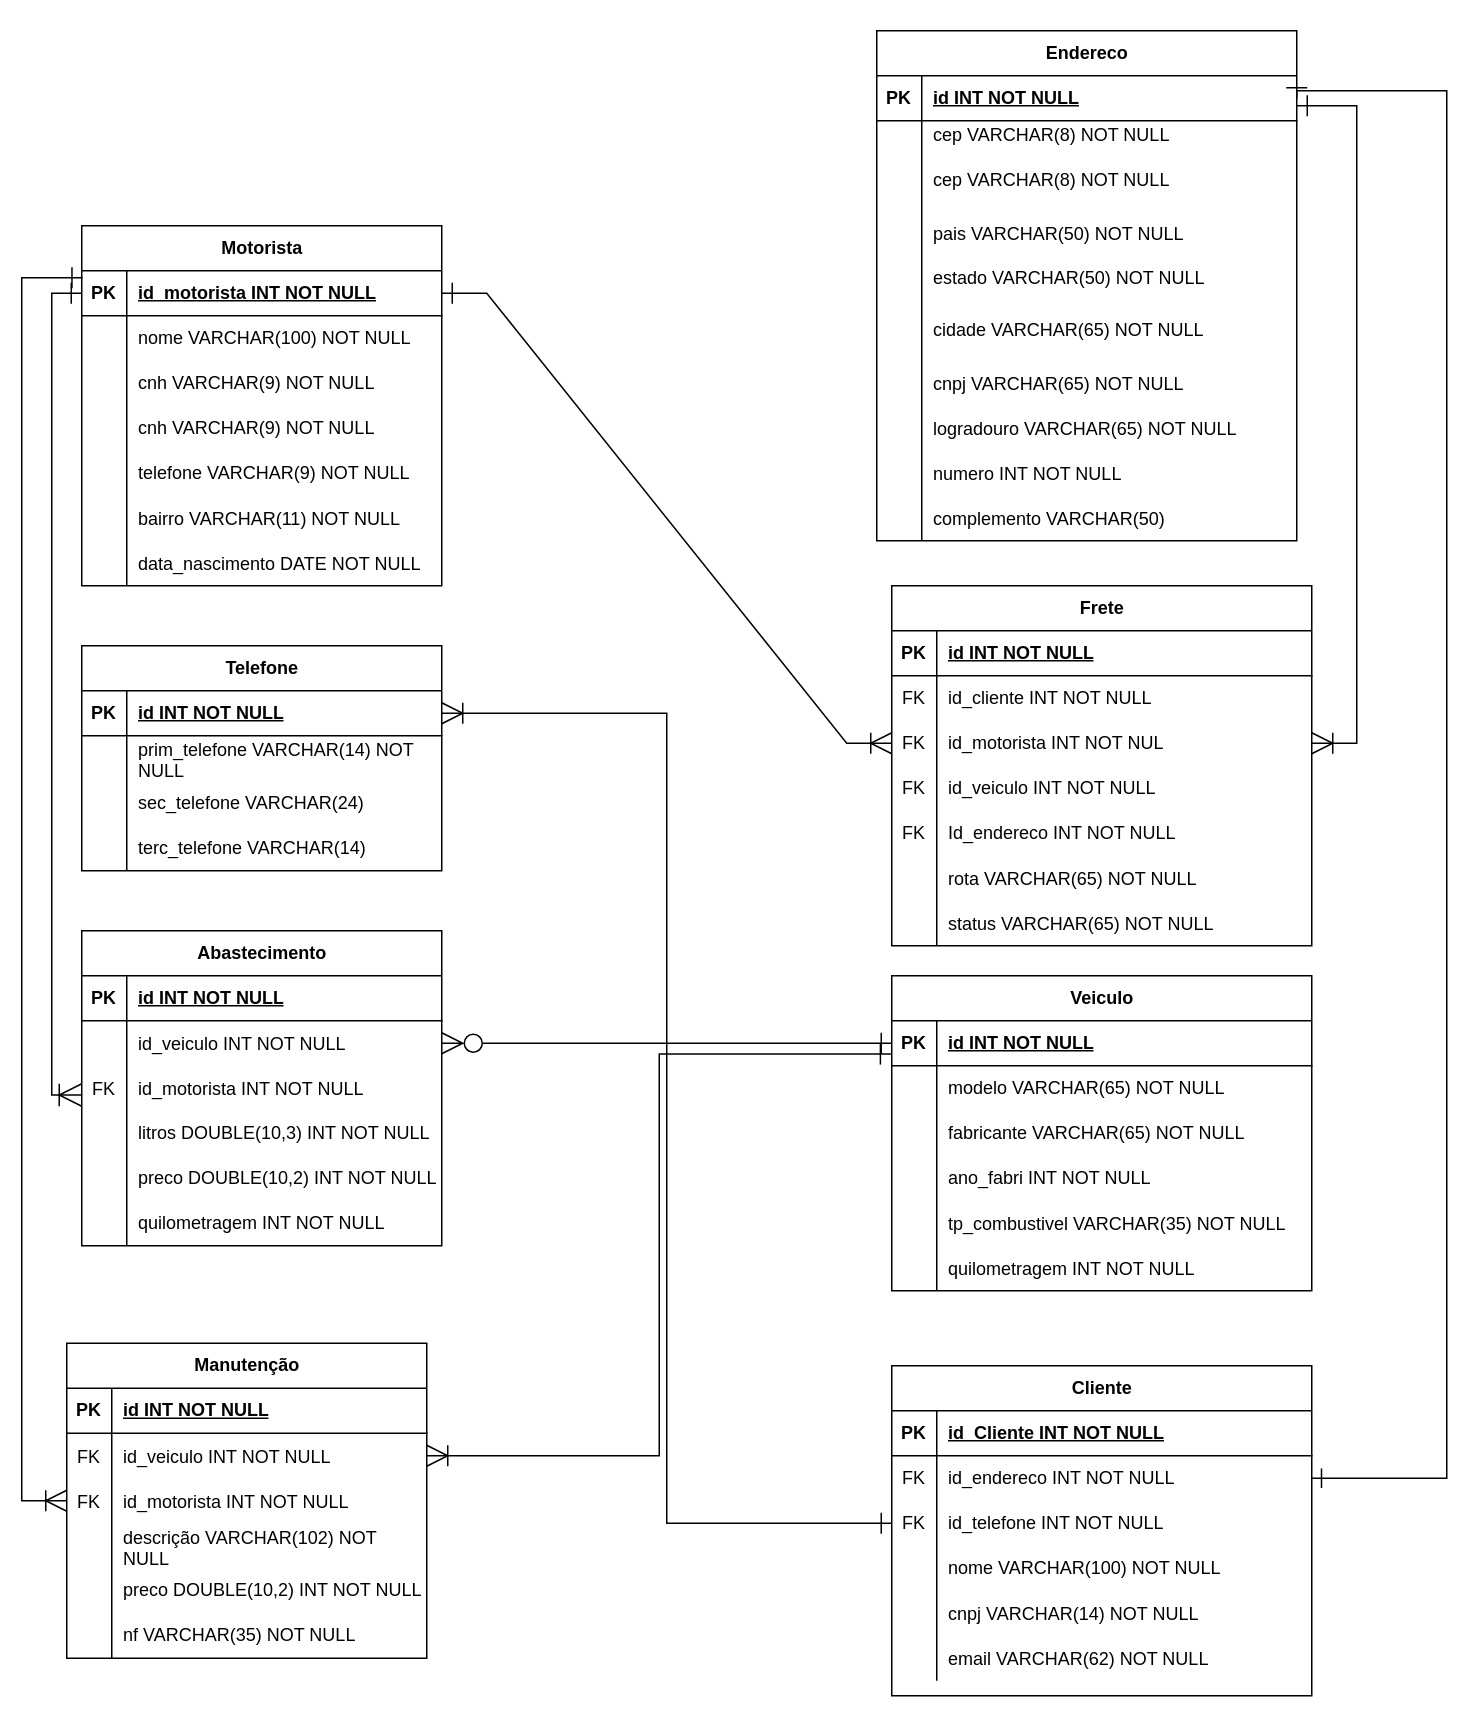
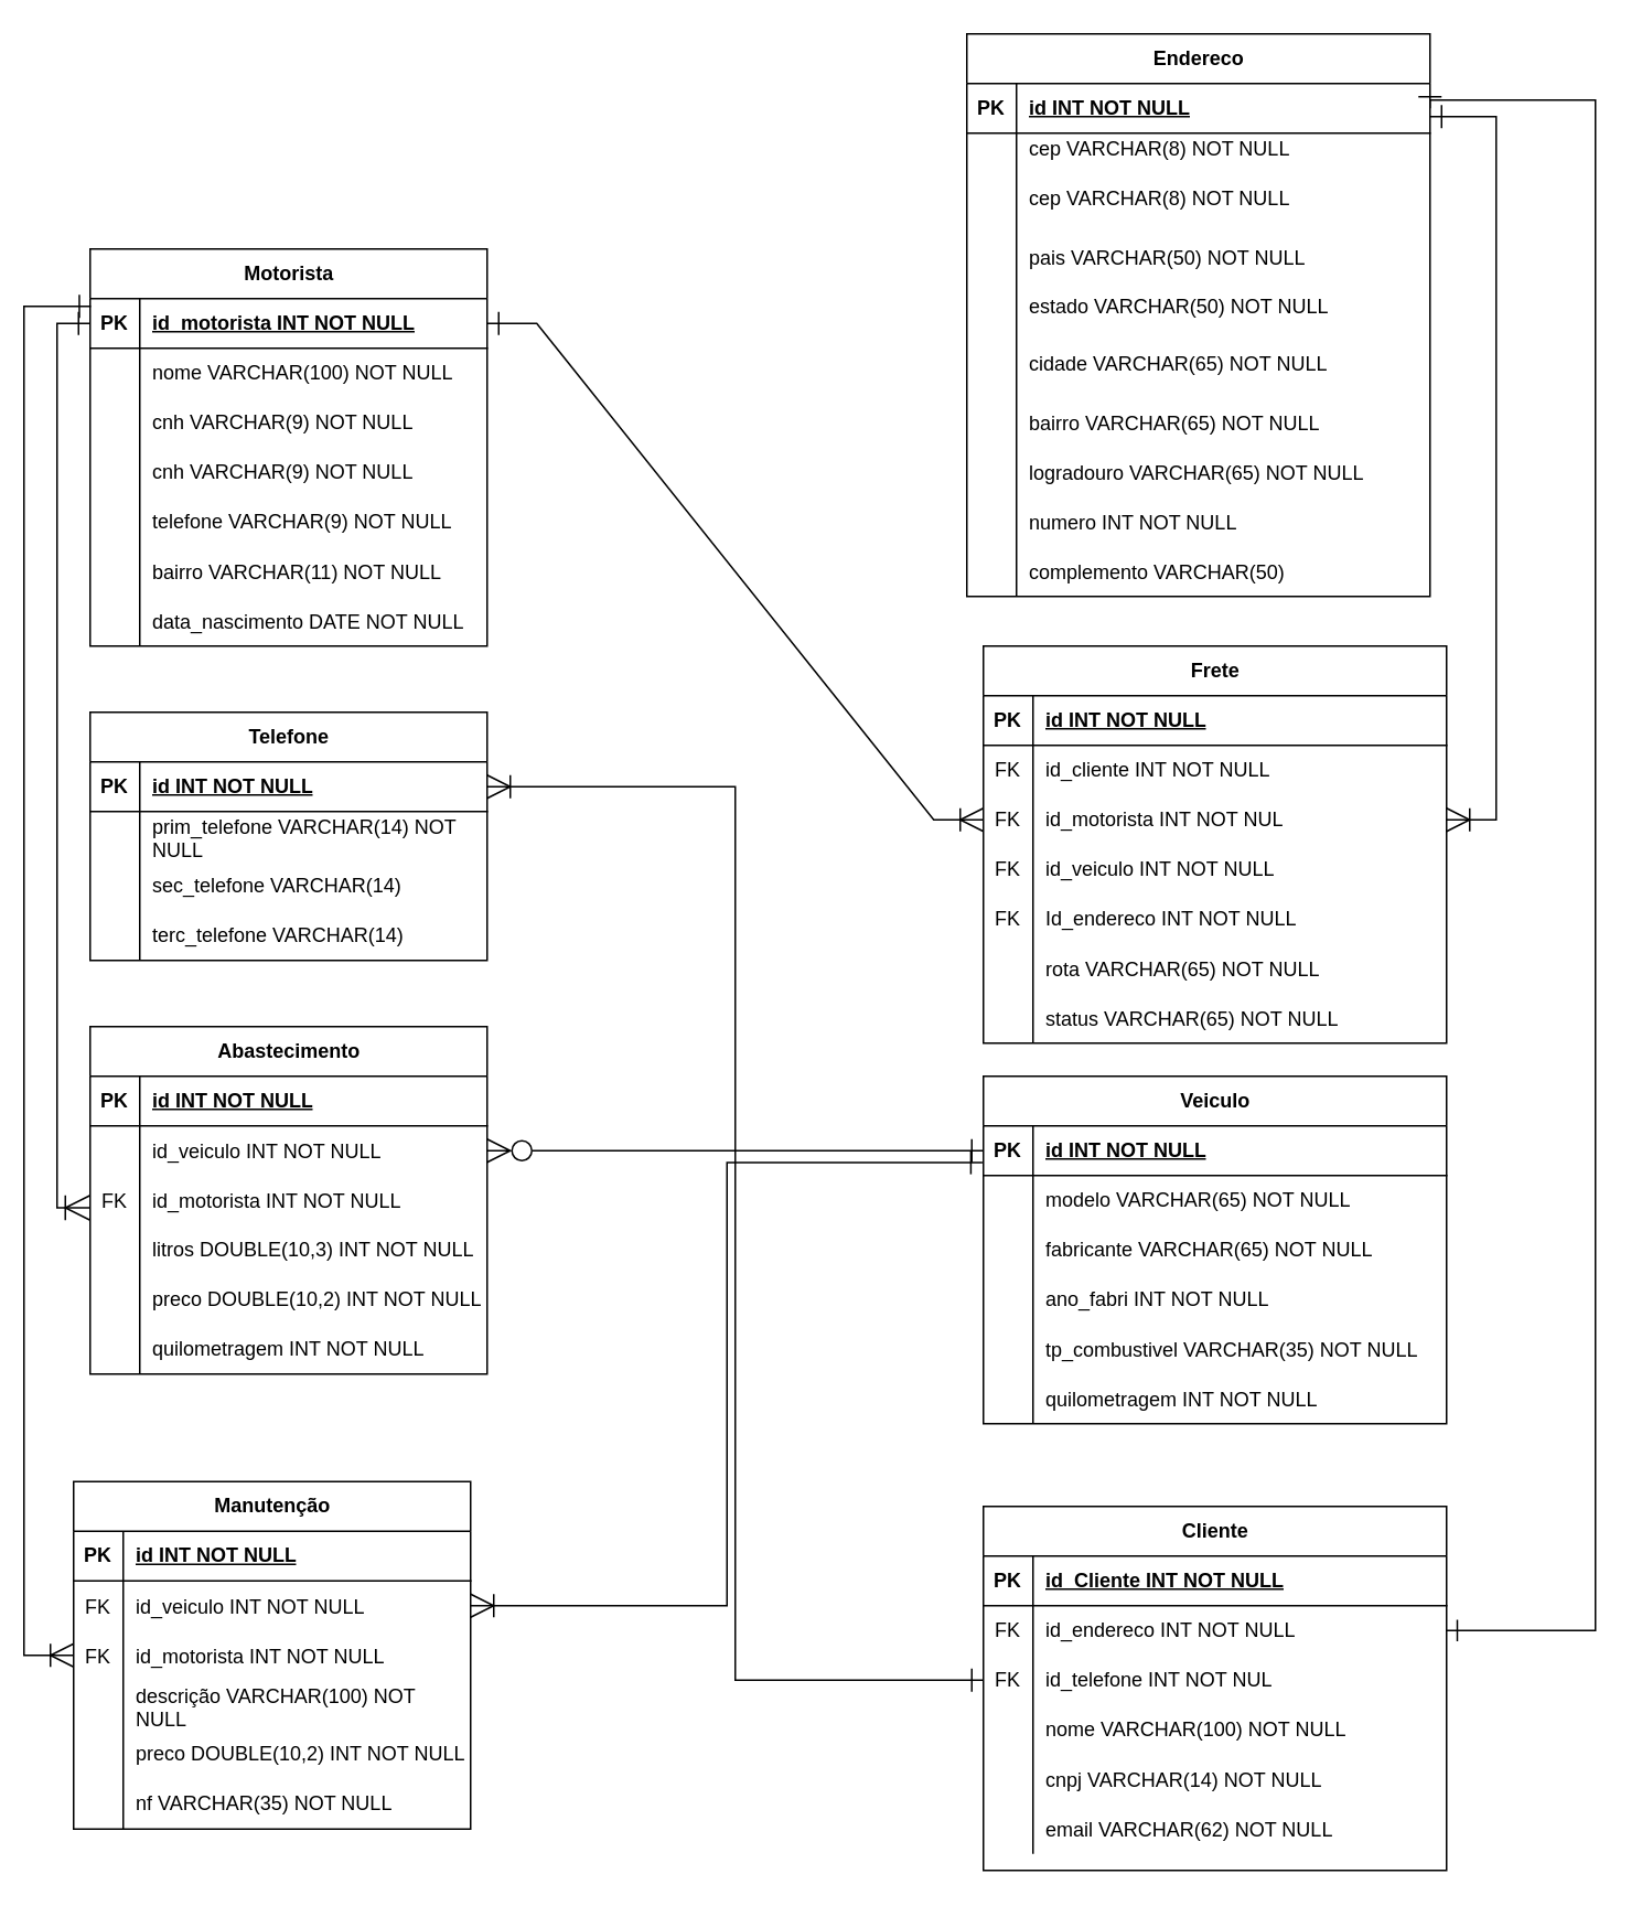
- <mxCell id="65" value="cnpj VARCHAR(65) NOT NULL" style="shape=partialRectangle;connectable=0;fillColor=none;top=0;left=0;bottom=0;right=0;align=left;spacingLeft=6;overflow=hidden;" parent="63" vertex="1"><mxGeometry x="30" width="250" height="30" as="geometry"><mxRectangle width="250" height="30" as="alternateBounds" /></mxGeometry></mxCell>
+ <mxCell id="65" value="bairro VARCHAR(65) NOT NULL" style="shape=partialRectangle;connectable=0;fillColor=none;top=0;left=0;bottom=0;right=0;align=left;spacingLeft=6;overflow=hidden;" parent="63" vertex="1"><mxGeometry x="30" width="250" height="30" as="geometry"><mxRectangle width="250" height="30" as="alternateBounds" /></mxGeometry></mxCell>
- <mxCell id="84" value="sec_telefone VARCHAR(24)" style="shape=partialRectangle;connectable=0;fillColor=none;top=0;left=0;bottom=0;right=0;align=left;spacingLeft=6;overflow=hidden;whiteSpace=wrap;html=1;" parent="82" vertex="1"><mxGeometry x="30" width="210" height="30" as="geometry"><mxRectangle width="210" height="30" as="alternateBounds" /></mxGeometry></mxCell>
+ <mxCell id="84" value="sec_telefone VARCHAR(14)" style="shape=partialRectangle;connectable=0;fillColor=none;top=0;left=0;bottom=0;right=0;align=left;spacingLeft=6;overflow=hidden;whiteSpace=wrap;html=1;" parent="82" vertex="1"><mxGeometry x="30" width="210" height="30" as="geometry"><mxRectangle width="210" height="30" as="alternateBounds" /></mxGeometry></mxCell>
- <mxCell id="34" value="id_telefone INT NOT NULL" style="shape=partialRectangle;connectable=0;fillColor=none;top=0;left=0;bottom=0;right=0;align=left;spacingLeft=6;fontStyle=0;overflow=hidden;whiteSpace=wrap;html=1;" parent="32" vertex="1"><mxGeometry x="30" width="250" height="30" as="geometry"><mxRectangle width="250" height="30" as="alternateBounds" /></mxGeometry></mxCell>
+ <mxCell id="34" value="id_telefone INT NOT NUL" style="shape=partialRectangle;connectable=0;fillColor=none;top=0;left=0;bottom=0;right=0;align=left;spacingLeft=6;fontStyle=0;overflow=hidden;whiteSpace=wrap;html=1;" parent="32" vertex="1"><mxGeometry x="30" width="250" height="30" as="geometry"><mxRectangle width="250" height="30" as="alternateBounds" /></mxGeometry></mxCell>
- <mxCell id="138" value="descrição VARCHAR(102) NOT NULL" style="shape=partialRectangle;connectable=0;fillColor=none;top=0;left=0;bottom=0;right=0;align=left;spacingLeft=6;overflow=hidden;whiteSpace=wrap;html=1;" parent="136" vertex="1"><mxGeometry x="30" width="210" height="30" as="geometry"><mxRectangle width="210" height="30" as="alternateBounds" /></mxGeometry></mxCell>
+ <mxCell id="138" value="descrição VARCHAR(100) NOT NULL" style="shape=partialRectangle;connectable=0;fillColor=none;top=0;left=0;bottom=0;right=0;align=left;spacingLeft=6;overflow=hidden;whiteSpace=wrap;html=1;" parent="136" vertex="1"><mxGeometry x="30" width="210" height="30" as="geometry"><mxRectangle width="210" height="30" as="alternateBounds" /></mxGeometry></mxCell>
